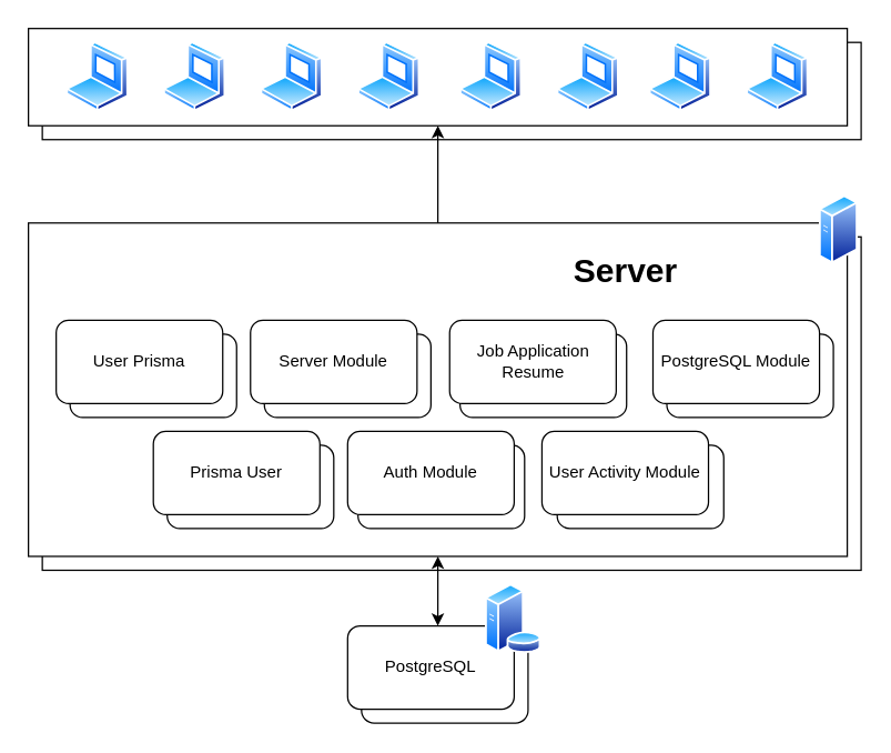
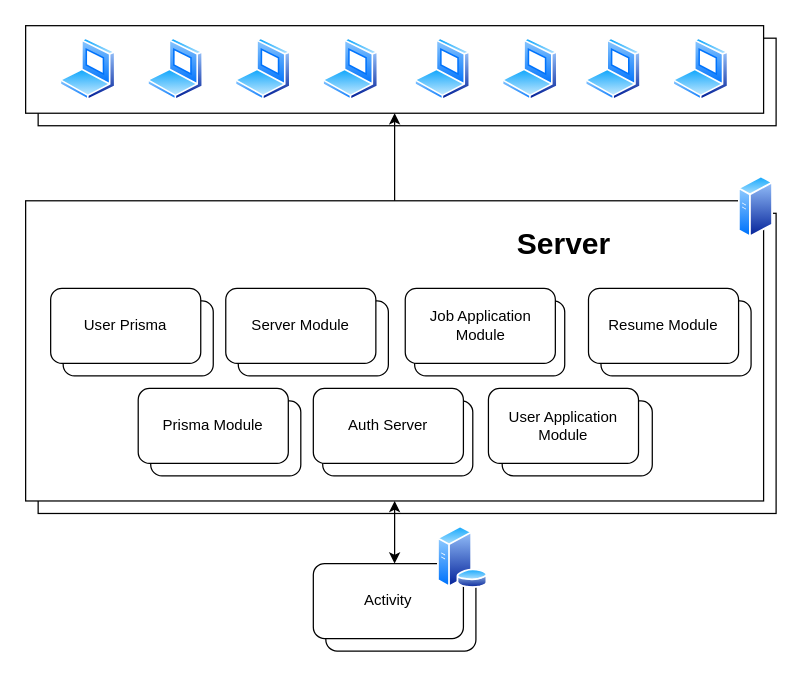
- <mxCell id="14" value="Job Application Resume" style="rounded=1;whiteSpace=wrap;html=1;" vertex="1" parent="1"><mxGeometry x="323.5" y="230" width="120" height="60" as="geometry" /></mxCell>
+ <mxCell id="14" value="Job Application Module" style="rounded=1;whiteSpace=wrap;html=1;" vertex="1" parent="1"><mxGeometry x="323.5" y="230" width="120" height="60" as="geometry" /></mxCell>
- <mxCell id="18" value="PostgreSQL Module" style="rounded=1;whiteSpace=wrap;html=1;" vertex="1" parent="1"><mxGeometry x="470" y="230" width="120" height="60" as="geometry" /></mxCell>
+ <mxCell id="18" value="Resume Module" style="rounded=1;whiteSpace=wrap;html=1;" vertex="1" parent="1"><mxGeometry x="470" y="230" width="120" height="60" as="geometry" /></mxCell>
- <mxCell id="15" value="Prisma User" style="rounded=1;whiteSpace=wrap;html=1;" vertex="1" parent="1"><mxGeometry x="110" y="310" width="120" height="60" as="geometry" /></mxCell>
+ <mxCell id="15" value="Prisma Module" style="rounded=1;whiteSpace=wrap;html=1;" vertex="1" parent="1"><mxGeometry x="110" y="310" width="120" height="60" as="geometry" /></mxCell>
- <mxCell id="16" value="Auth Module" style="rounded=1;whiteSpace=wrap;html=1;" vertex="1" parent="1"><mxGeometry x="250" y="310" width="120" height="60" as="geometry" /></mxCell>
+ <mxCell id="16" value="Auth Server" style="rounded=1;whiteSpace=wrap;html=1;" vertex="1" parent="1"><mxGeometry x="250" y="310" width="120" height="60" as="geometry" /></mxCell>
- <mxCell id="17" value="User Activity Module" style="rounded=1;whiteSpace=wrap;html=1;" vertex="1" parent="1"><mxGeometry x="390" y="310" width="120" height="60" as="geometry" /></mxCell>
+ <mxCell id="17" value="User Application Module" style="rounded=1;whiteSpace=wrap;html=1;" vertex="1" parent="1"><mxGeometry x="390" y="310" width="120" height="60" as="geometry" /></mxCell>
- <mxCell id="33" value="PostgreSQL" style="rounded=1;whiteSpace=wrap;html=1;" vertex="1" parent="1"><mxGeometry x="250" y="450" width="120" height="60" as="geometry" /></mxCell>
+ <mxCell id="33" value="Activity" style="rounded=1;whiteSpace=wrap;html=1;" vertex="1" parent="1"><mxGeometry x="250" y="450" width="120" height="60" as="geometry" /></mxCell>
